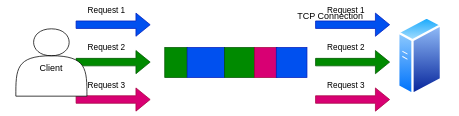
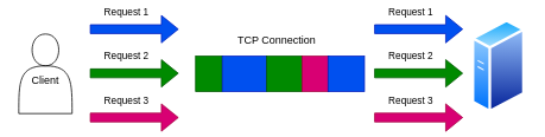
- <mxCell id="21" value="TCP Connection" style="text;html=1;align=center;verticalAlign=middle;resizable=0;points=[];autosize=1;strokeColor=none;fillColor=none;" vertex="1" parent="1"><mxGeometry x="385" y="6" width="110" height="30" as="geometry" /></mxCell>
+ <mxCell id="21" value="TCP Connection" style="text;html=1;align=center;verticalAlign=middle;resizable=0;points=[];autosize=1;strokeColor=none;fillColor=none;" vertex="1" parent="1"><mxGeometry x="255" y="31" width="110" height="30" as="geometry" /></mxCell>
- <mxCell id="19" value="&lt;div&gt;&lt;br&gt;&lt;/div&gt;&lt;div&gt;Client&lt;/div&gt;" style="shape=actor;whiteSpace=wrap;html=1;" vertex="1" parent="1"><mxGeometry x="20" y="38" width="95" height="90" as="geometry" /></mxCell>
+ <mxCell id="19" value="&lt;div&gt;&lt;br&gt;&lt;/div&gt;&lt;div&gt;Client&lt;/div&gt;" style="shape=actor;whiteSpace=wrap;html=1;" vertex="1" parent="1"><mxGeometry x="20" y="38" width="60" height="90" as="geometry" /></mxCell>
